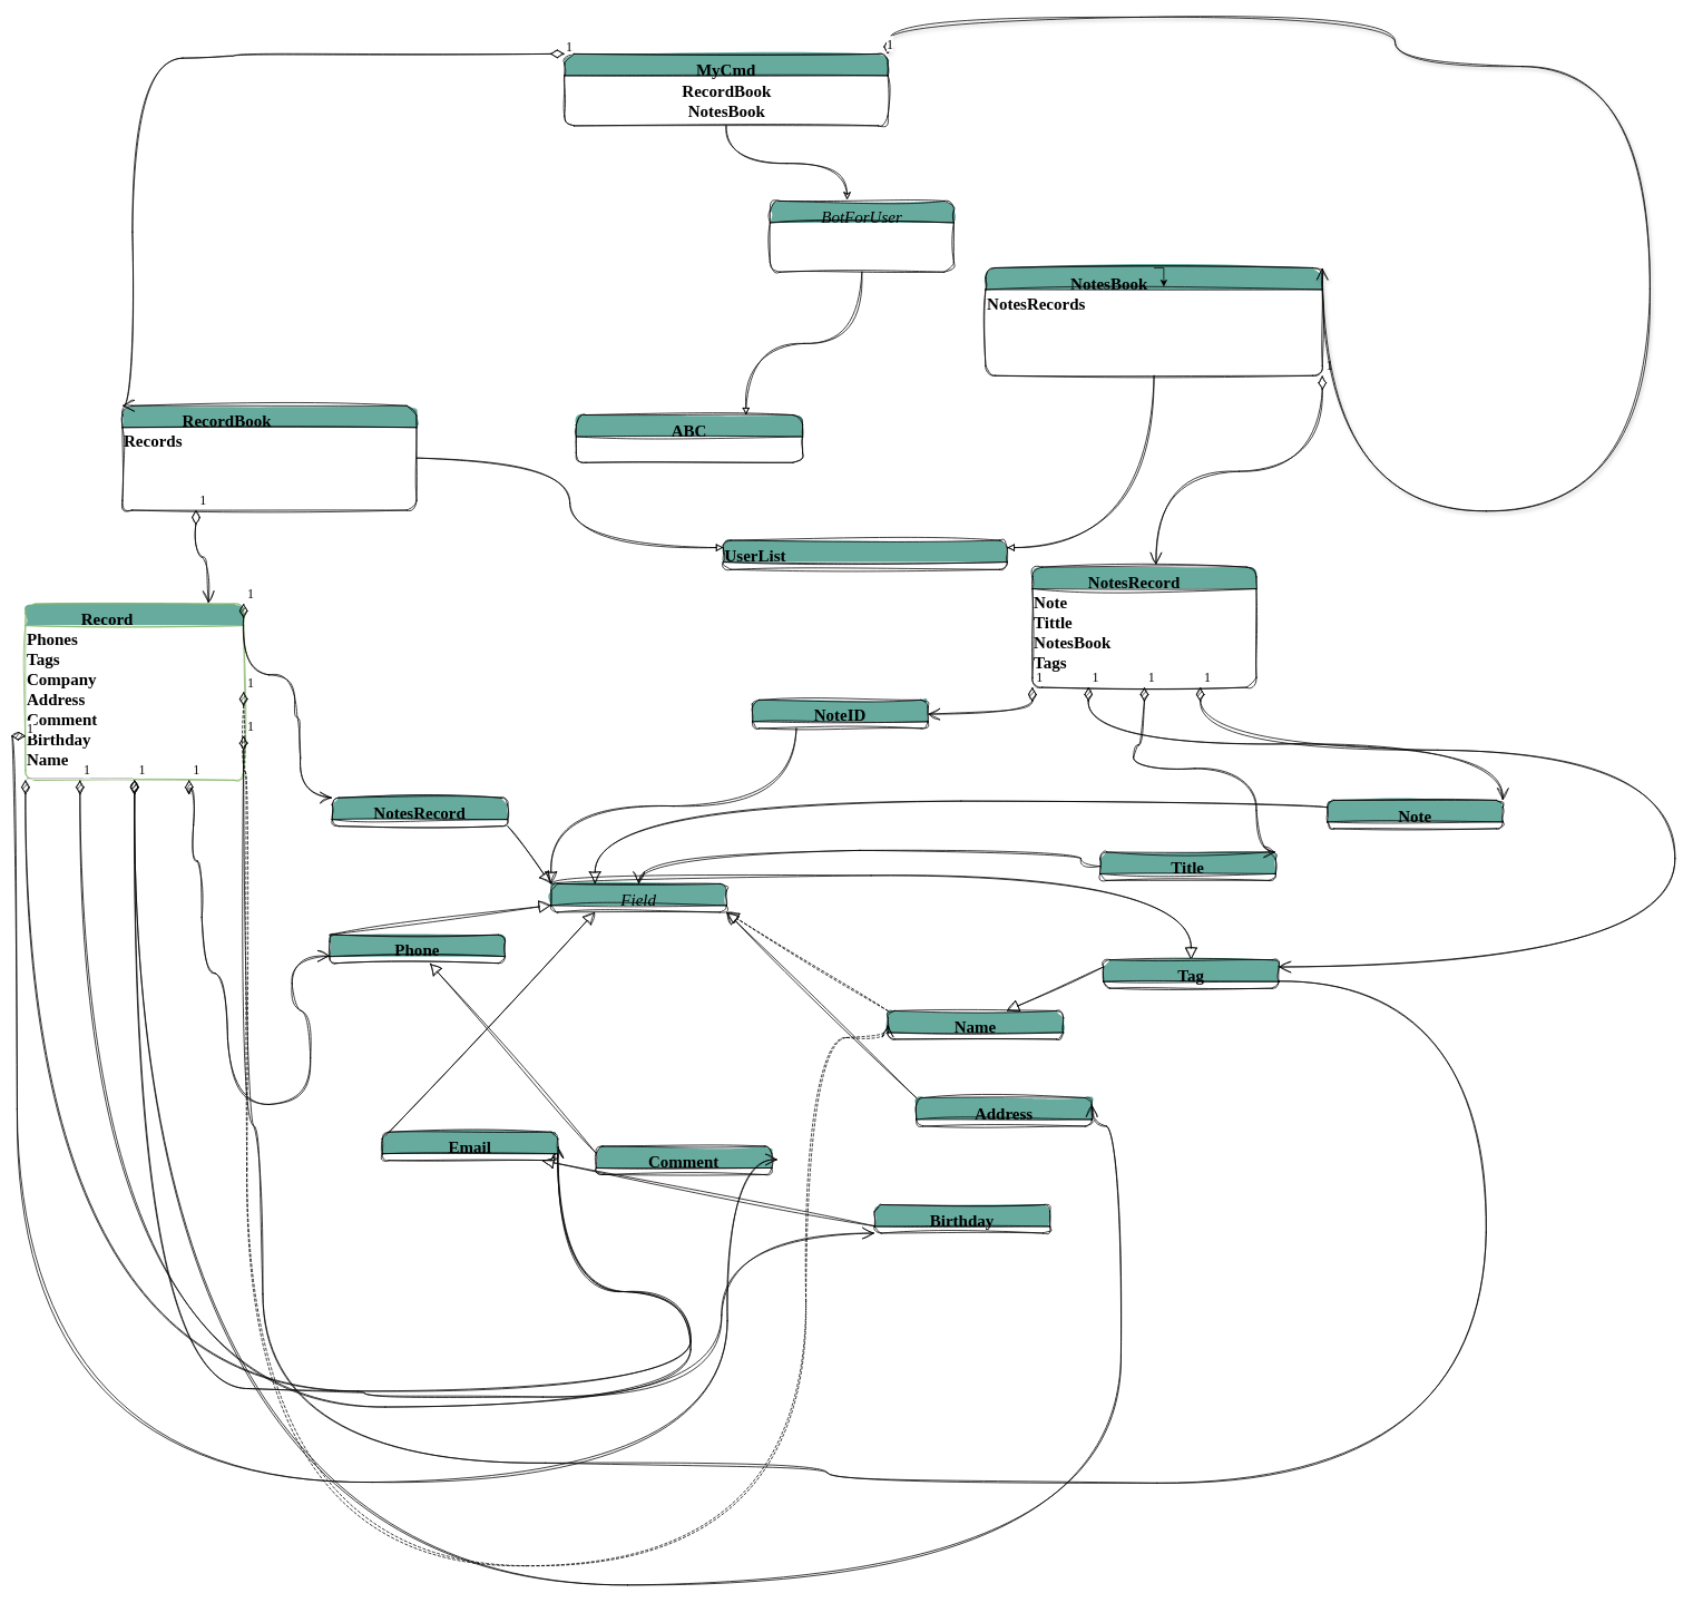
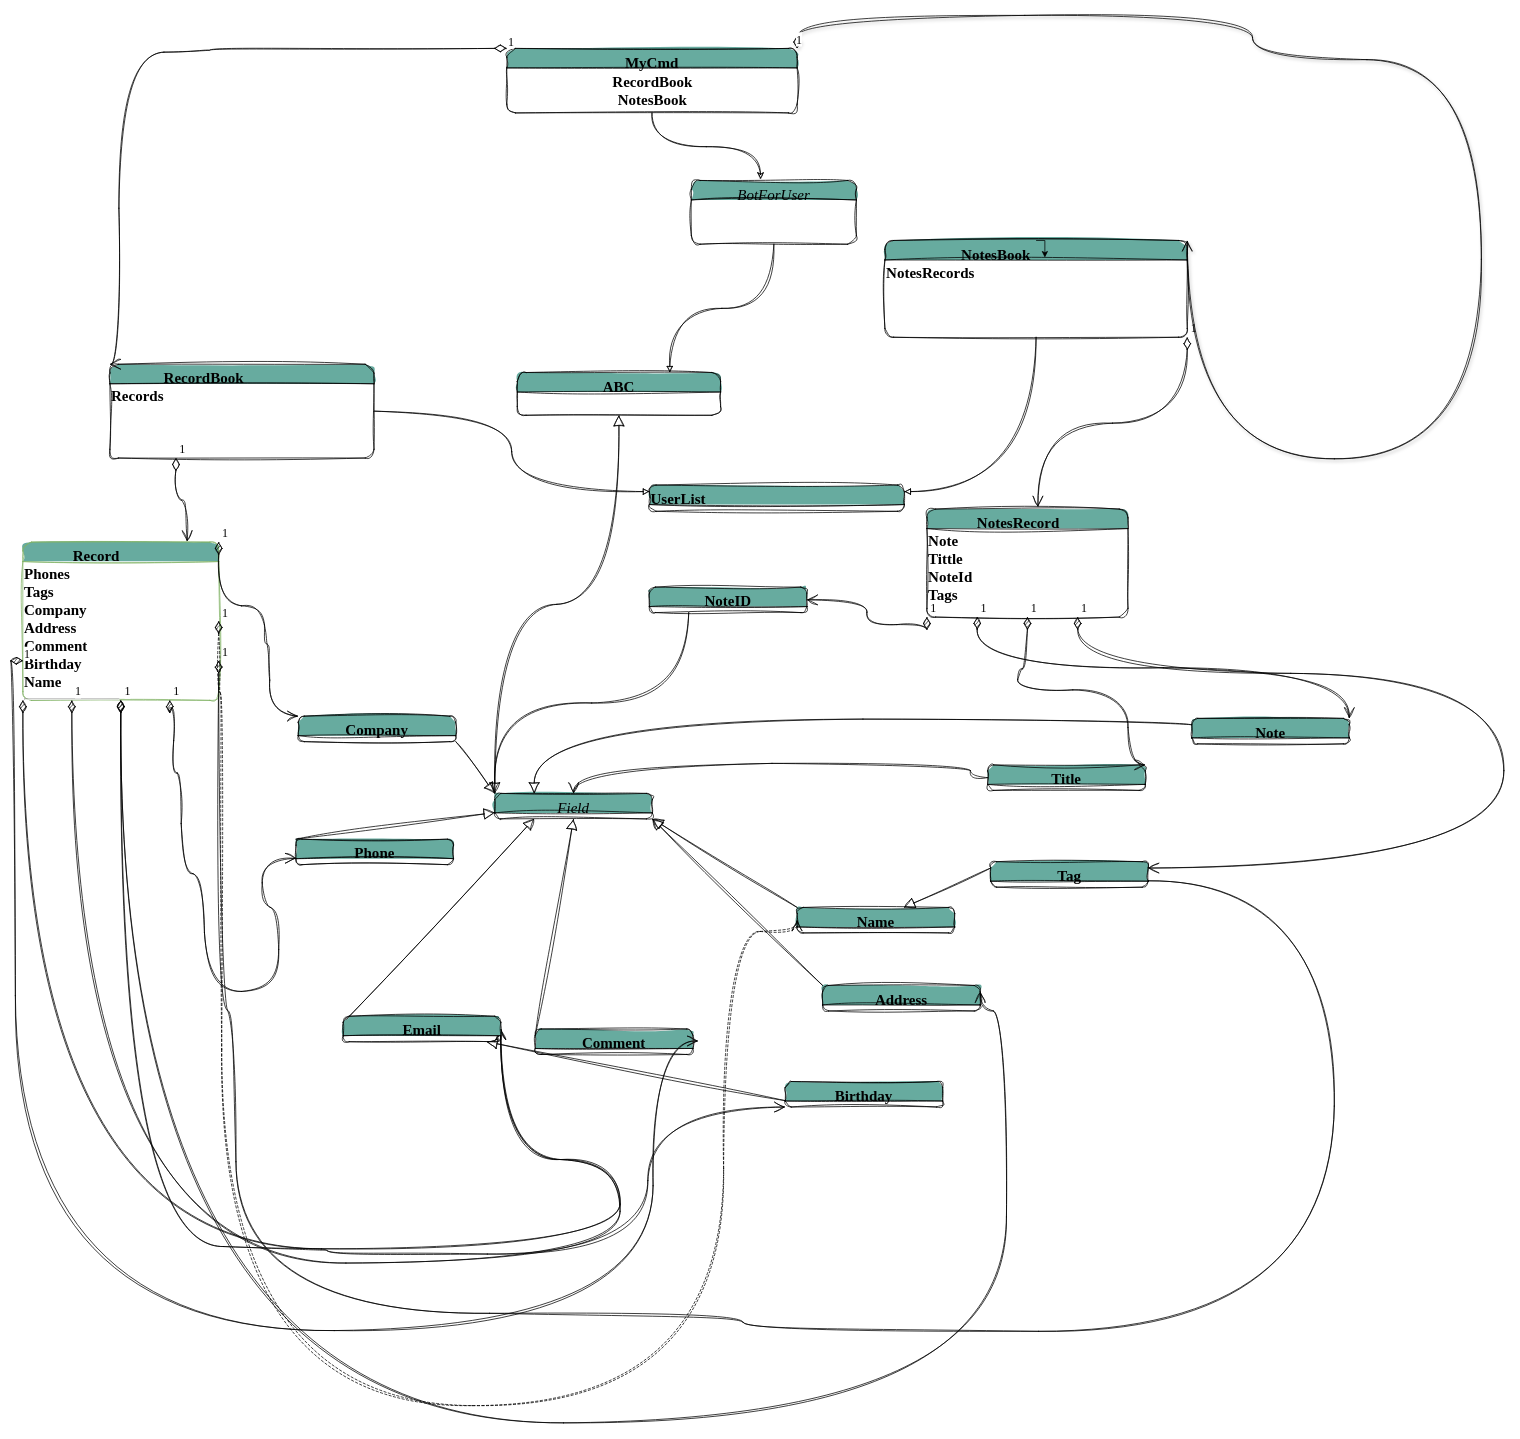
- <mxCell id="31" value="&amp;nbsp; &amp;nbsp; &amp;nbsp; &amp;nbsp; &amp;nbsp; &amp;nbsp; &amp;nbsp;NotesRecord&lt;br&gt;Note&lt;br&gt;Tittle&lt;br&gt;NotesBook&lt;br&gt;Tags&lt;br&gt;&lt;br&gt;&lt;br&gt;" style="swimlane;fontStyle=1;align=left;verticalAlign=top;childLayout=stackLayout;horizontal=1;startSize=26;horizontalStack=0;resizeParent=1;resizeParentMax=0;resizeLast=0;collapsible=1;marginBottom=0;whiteSpace=wrap;html=1;sketch=1;hachureGap=4;jiggle=2;curveFitting=1;fontFamily=Architects Daughter;fontSource=https%3A%2F%2Ffonts.googleapis.com%2Fcss%3Ffamily%3DArchitects%2BDaughter;fontSize=20;swimlaneFillColor=none;labelBackgroundColor=none;rounded=1;fillColor=#67AB9F;fillStyle=solid;" parent="1" vertex="1"><mxGeometry x="1235" y="678" width="268" height="144" as="geometry"><mxRectangle x="470" y="540" width="80" height="40" as="alternateBounds" /></mxGeometry></mxCell>
+ <mxCell id="31" value="&amp;nbsp; &amp;nbsp; &amp;nbsp; &amp;nbsp; &amp;nbsp; &amp;nbsp; &amp;nbsp;NotesRecord&lt;br&gt;Note&lt;br&gt;Tittle&lt;br&gt;NoteId&lt;br&gt;Tags&lt;br&gt;&lt;br&gt;&lt;br&gt;" style="swimlane;fontStyle=1;align=left;verticalAlign=top;childLayout=stackLayout;horizontal=1;startSize=26;horizontalStack=0;resizeParent=1;resizeParentMax=0;resizeLast=0;collapsible=1;marginBottom=0;whiteSpace=wrap;html=1;sketch=1;hachureGap=4;jiggle=2;curveFitting=1;fontFamily=Architects Daughter;fontSource=https%3A%2F%2Ffonts.googleapis.com%2Fcss%3Ffamily%3DArchitects%2BDaughter;fontSize=20;swimlaneFillColor=none;labelBackgroundColor=none;rounded=1;fillColor=#67AB9F;fillStyle=solid;" parent="1" vertex="1"><mxGeometry x="1235" y="678" width="268" height="144" as="geometry"><mxRectangle x="470" y="540" width="80" height="40" as="alternateBounds" /></mxGeometry></mxCell>
- <mxCell id="28" value="NoteID" style="swimlane;fontStyle=1;align=center;verticalAlign=top;childLayout=stackLayout;horizontal=1;startSize=26;horizontalStack=0;resizeParent=1;resizeParentMax=0;resizeLast=0;collapsible=1;marginBottom=0;whiteSpace=wrap;html=1;sketch=1;hachureGap=4;jiggle=2;curveFitting=1;fontFamily=Architects Daughter;fontSource=https%3A%2F%2Ffonts.googleapis.com%2Fcss%3Ffamily%3DArchitects%2BDaughter;fontSize=20;swimlaneFillColor=none;labelBackgroundColor=none;rounded=1;fillColor=#67AB9F;fillStyle=solid;" parent="1" vertex="1"><mxGeometry x="900" y="837" width="210" height="34" as="geometry"><mxRectangle x="470" y="540" width="80" height="40" as="alternateBounds" /></mxGeometry></mxCell>
+ <mxCell id="28" value="NoteID" style="swimlane;fontStyle=1;align=center;verticalAlign=top;childLayout=stackLayout;horizontal=1;startSize=26;horizontalStack=0;resizeParent=1;resizeParentMax=0;resizeLast=0;collapsible=1;marginBottom=0;whiteSpace=wrap;html=1;sketch=1;hachureGap=4;jiggle=2;curveFitting=1;fontFamily=Architects Daughter;fontSource=https%3A%2F%2Ffonts.googleapis.com%2Fcss%3Ffamily%3DArchitects%2BDaughter;fontSize=20;swimlaneFillColor=none;labelBackgroundColor=none;rounded=1;fillColor=#67AB9F;fillStyle=solid;" parent="1" vertex="1"><mxGeometry x="865" y="782" width="210" height="34" as="geometry"><mxRectangle x="470" y="540" width="80" height="40" as="alternateBounds" /></mxGeometry></mxCell>
- <mxCell id="6" value="NotesRecord" style="swimlane;fontStyle=1;align=center;verticalAlign=top;childLayout=stackLayout;horizontal=1;startSize=26;horizontalStack=0;resizeParent=1;resizeParentMax=0;resizeLast=0;collapsible=1;marginBottom=0;whiteSpace=wrap;html=1;sketch=1;hachureGap=4;jiggle=2;curveFitting=1;fontFamily=Architects Daughter;fontSource=https%3A%2F%2Ffonts.googleapis.com%2Fcss%3Ffamily%3DArchitects%2BDaughter;fontSize=20;swimlaneFillColor=none;labelBackgroundColor=none;rounded=1;fillStyle=solid;fillColor=#67AB9F;" parent="1" vertex="1"><mxGeometry x="397" y="954" width="210" height="34" as="geometry"><mxRectangle x="470" y="540" width="80" height="40" as="alternateBounds" /></mxGeometry></mxCell>
+ <mxCell id="6" value="Company" style="swimlane;fontStyle=1;align=center;verticalAlign=top;childLayout=stackLayout;horizontal=1;startSize=26;horizontalStack=0;resizeParent=1;resizeParentMax=0;resizeLast=0;collapsible=1;marginBottom=0;whiteSpace=wrap;html=1;sketch=1;hachureGap=4;jiggle=2;curveFitting=1;fontFamily=Architects Daughter;fontSource=https%3A%2F%2Ffonts.googleapis.com%2Fcss%3Ffamily%3DArchitects%2BDaughter;fontSize=20;swimlaneFillColor=none;labelBackgroundColor=none;rounded=1;fillStyle=solid;fillColor=#67AB9F;" parent="1" vertex="1"><mxGeometry x="397" y="954" width="210" height="34" as="geometry"><mxRectangle x="470" y="540" width="80" height="40" as="alternateBounds" /></mxGeometry></mxCell>
- <mxCell id="4" value="" style="endArrow=block;endFill=0;endSize=12;html=1;rounded=0;sketch=1;hachureGap=4;jiggle=2;curveFitting=1;fontFamily=Architects Daughter;fontSource=https%3A%2F%2Ffonts.googleapis.com%2Fcss%3Ffamily%3DArchitects%2BDaughter;fontSize=16;edgeStyle=orthogonalEdgeStyle;curved=1;startArrow=none;startFill=0;exitX=0;exitY=0;exitDx=0;exitDy=0;" parent="1" source="2" target="5" edge="1"><mxGeometry width="160" relative="1" as="geometry"><mxPoint x="751" y="1376" as="sourcePoint" /><mxPoint x="911" y="1375.5" as="targetPoint" /></mxGeometry></mxCell>
+ <mxCell id="4" value="" style="endArrow=block;endFill=0;endSize=12;html=1;rounded=0;sketch=1;hachureGap=4;jiggle=2;curveFitting=1;fontFamily=Architects Daughter;fontSource=https%3A%2F%2Ffonts.googleapis.com%2Fcss%3Ffamily%3DArchitects%2BDaughter;fontSize=16;entryX=0.5;entryY=1;entryDx=0;entryDy=0;edgeStyle=orthogonalEdgeStyle;curved=1;startArrow=none;startFill=0;exitX=0;exitY=0;exitDx=0;exitDy=0;" parent="1" source="2" target="3" edge="1"><mxGeometry width="160" relative="1" as="geometry"><mxPoint x="751" y="1376" as="sourcePoint" /><mxPoint x="911" y="1375.5" as="targetPoint" /></mxGeometry></mxCell>
- <mxCell id="20" value="" style="endArrow=block;endFill=0;endSize=12;html=1;rounded=0;sketch=1;hachureGap=4;jiggle=2;curveFitting=1;fontFamily=Architects Daughter;fontSource=https%3A%2F%2Ffonts.googleapis.com%2Fcss%3Ffamily%3DArchitects%2BDaughter;fontSize=16;exitX=0;exitY=0;exitDx=0;exitDy=0;entryX=1;entryY=1;entryDx=0;entryDy=0;strokeWidth=1;dashed=1;" parent="1" source="8" target="2" edge="1"><mxGeometry width="160" relative="1" as="geometry"><mxPoint x="813" y="1683" as="sourcePoint" /><mxPoint x="674" y="1436" as="targetPoint" /></mxGeometry></mxCell>
+ <mxCell id="20" value="" style="endArrow=block;endFill=0;endSize=12;html=1;rounded=0;sketch=1;hachureGap=4;jiggle=2;curveFitting=1;fontFamily=Architects Daughter;fontSource=https%3A%2F%2Ffonts.googleapis.com%2Fcss%3Ffamily%3DArchitects%2BDaughter;fontSize=16;exitX=0;exitY=0;exitDx=0;exitDy=0;entryX=1;entryY=1;entryDx=0;entryDy=0;strokeWidth=1;" parent="1" source="8" target="2" edge="1"><mxGeometry width="160" relative="1" as="geometry"><mxPoint x="813" y="1683" as="sourcePoint" /><mxPoint x="674" y="1436" as="targetPoint" /></mxGeometry></mxCell>
- <mxCell id="19" value="" style="endArrow=block;endFill=0;endSize=12;html=1;rounded=0;sketch=1;hachureGap=4;jiggle=2;curveFitting=1;fontFamily=Architects Daughter;fontSource=https%3A%2F%2Ffonts.googleapis.com%2Fcss%3Ffamily%3DArchitects%2BDaughter;fontSize=16;exitX=0;exitY=0.25;exitDx=0;exitDy=0;strokeWidth=1;" parent="1" source="10" target="7" edge="1"><mxGeometry width="160" relative="1" as="geometry"><mxPoint x="803" y="1673" as="sourcePoint" /><mxPoint x="858" y="1089" as="targetPoint" /></mxGeometry></mxCell>
+ <mxCell id="19" value="" style="endArrow=block;endFill=0;endSize=12;html=1;rounded=0;sketch=1;hachureGap=4;jiggle=2;curveFitting=1;fontFamily=Architects Daughter;fontSource=https%3A%2F%2Ffonts.googleapis.com%2Fcss%3Ffamily%3DArchitects%2BDaughter;fontSize=16;exitX=0;exitY=0.25;exitDx=0;exitDy=0;strokeWidth=1;entryX=0.5;entryY=1;entryDx=0;entryDy=0;" parent="1" source="10" target="2" edge="1"><mxGeometry width="160" relative="1" as="geometry"><mxPoint x="803" y="1673" as="sourcePoint" /><mxPoint x="858" y="1089" as="targetPoint" /></mxGeometry></mxCell>
